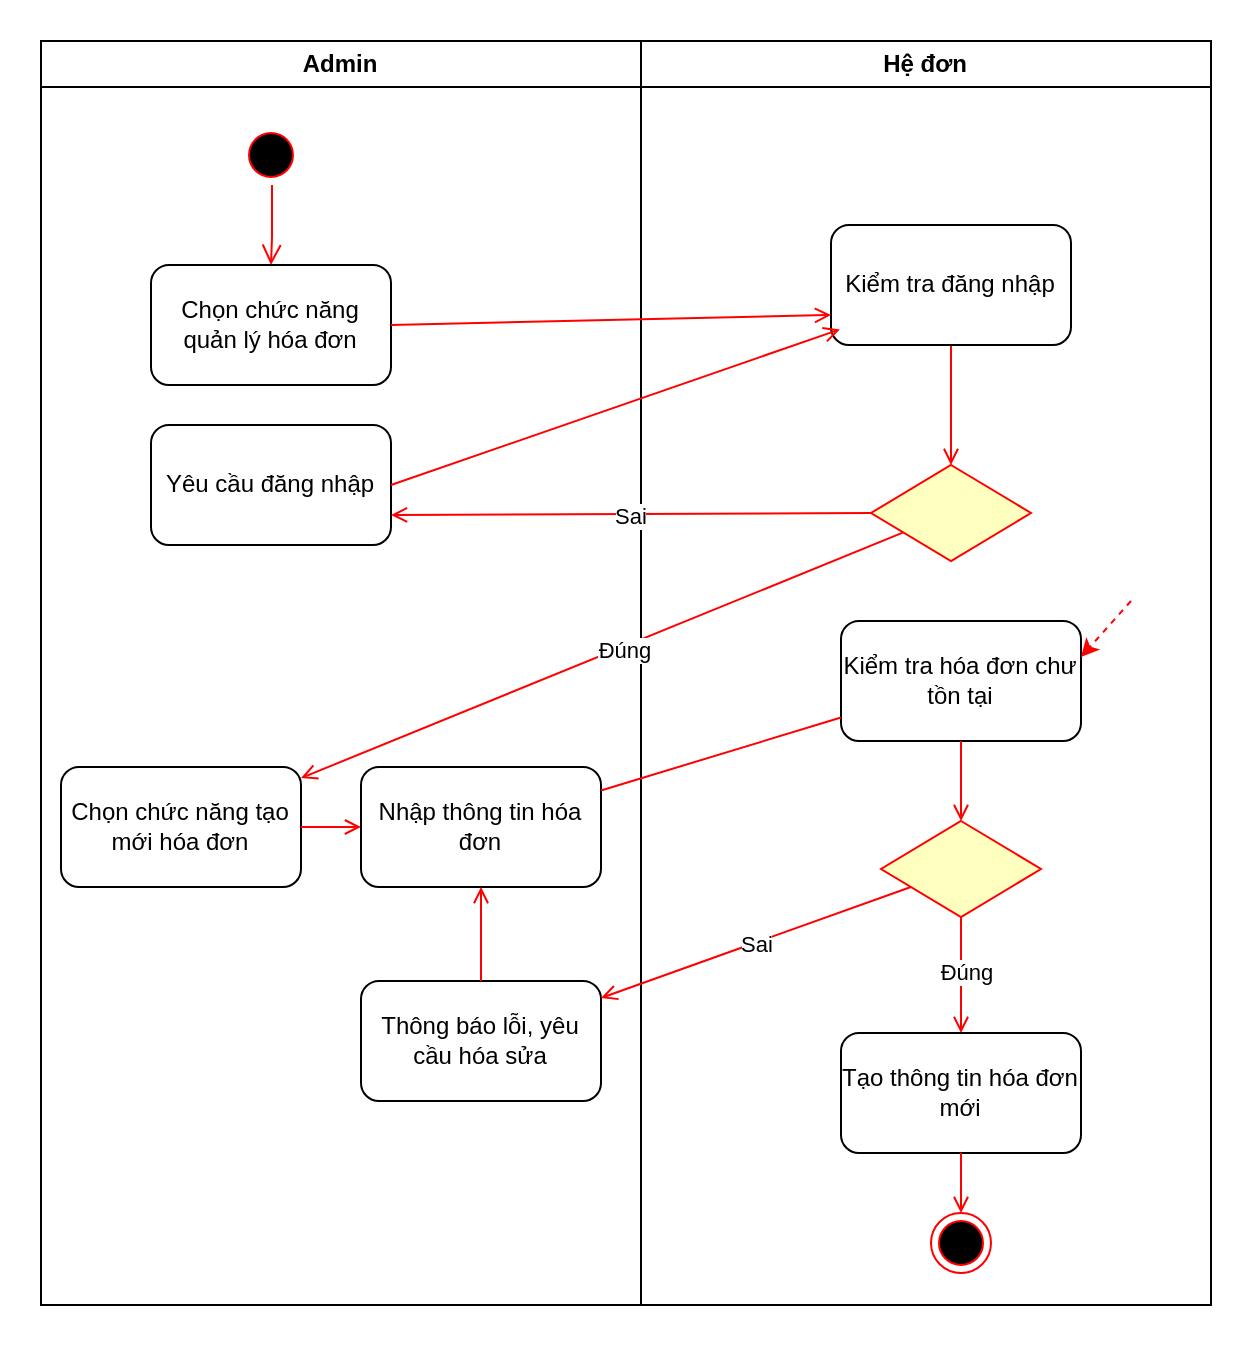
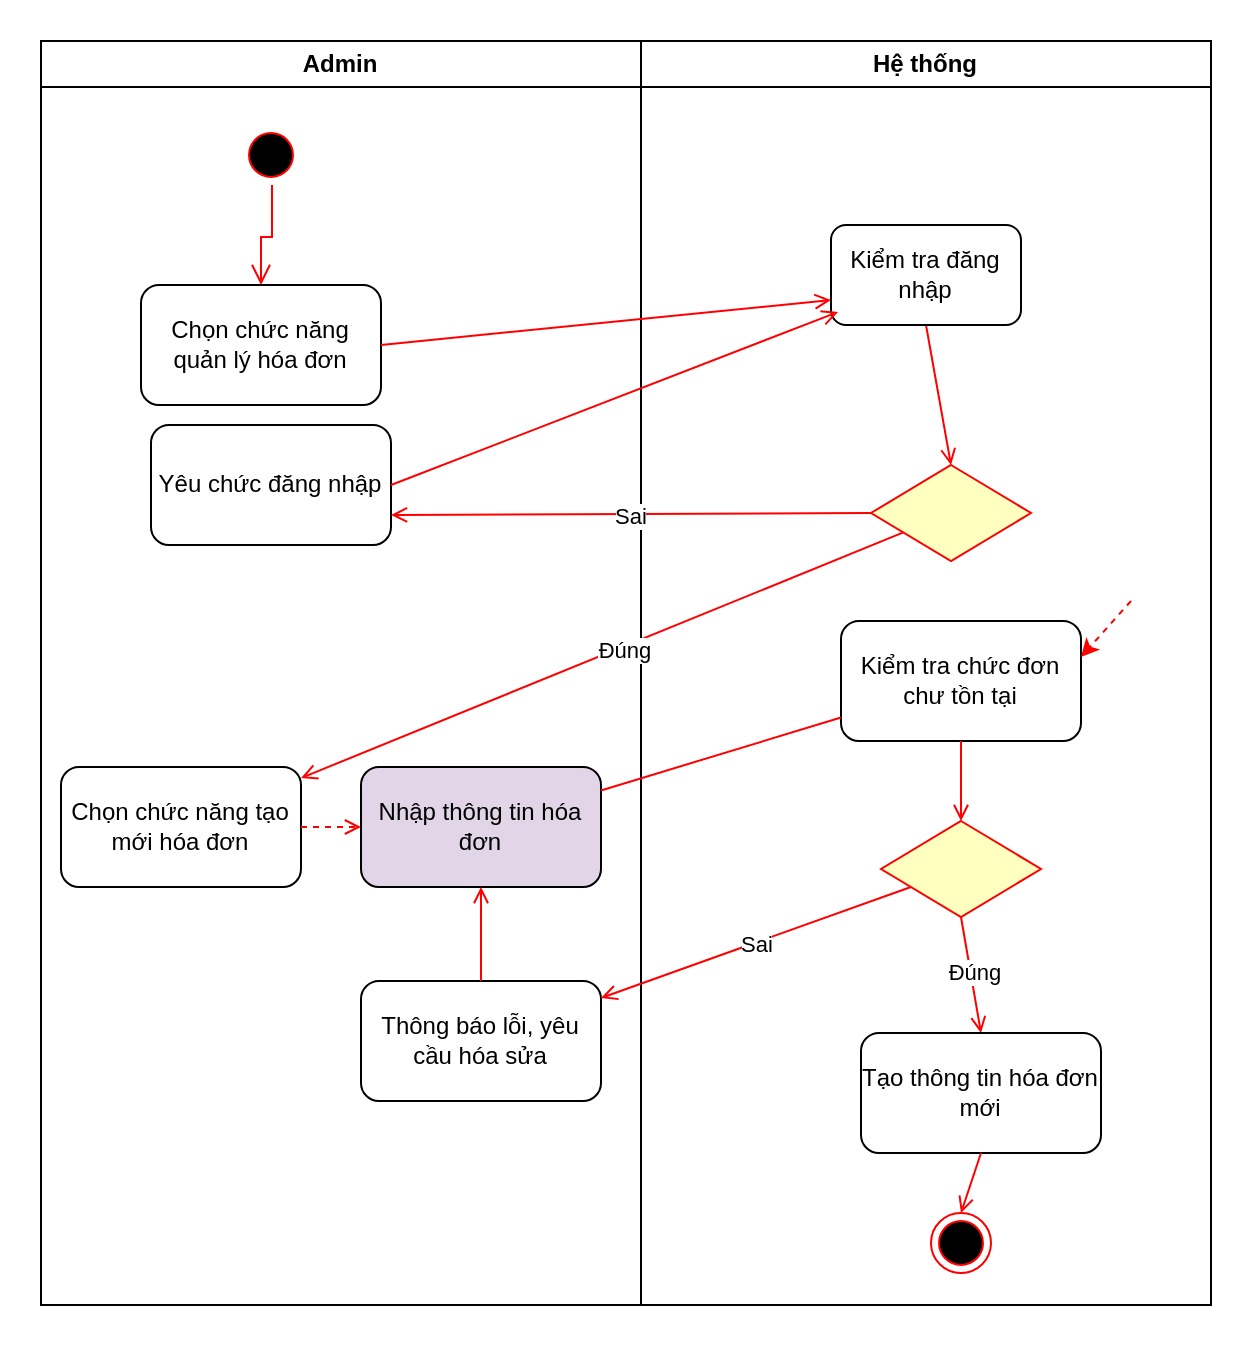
- <mxCell id="12" value="Hệ đơn" style="swimlane;whiteSpace=wrap;startSize=23;" parent="1" vertex="1"><mxGeometry x="320" y="20" width="285" height="632" as="geometry" /></mxCell>
+ <mxCell id="12" value="Hệ thống" style="swimlane;whiteSpace=wrap;startSize=23;" parent="1" vertex="1"><mxGeometry x="320" y="20" width="285" height="632" as="geometry" /></mxCell>
- <mxCell id="14" value="Kiểm tra đăng nhập" style="rounded=1;whiteSpace=wrap;html=1;" parent="12" vertex="1"><mxGeometry x="95" y="92" width="120" height="60" as="geometry" /></mxCell>
+ <mxCell id="14" value="Kiểm tra đăng nhập" style="rounded=1;whiteSpace=wrap;html=1;" parent="12" vertex="1"><mxGeometry x="95" y="92" width="95" height="50" as="geometry" /></mxCell>
- <mxCell id="5" value="Chọn chức năng quản lý hóa đơn" style="rounded=1;whiteSpace=wrap;html=1;" parent="2" vertex="1"><mxGeometry x="55" y="112" width="120" height="60" as="geometry" /></mxCell>
+ <mxCell id="5" value="Chọn chức năng quản lý hóa đơn" style="rounded=1;whiteSpace=wrap;html=1;" parent="2" vertex="1"><mxGeometry x="50" y="122" width="120" height="60" as="geometry" /></mxCell>
- <mxCell id="6" value="Yêu cầu đăng nhập" style="rounded=1;whiteSpace=wrap;html=1;" parent="2" vertex="1"><mxGeometry x="55" y="192" width="120" height="60" as="geometry" /></mxCell>
+ <mxCell id="6" value="Yêu chức đăng nhập" style="rounded=1;whiteSpace=wrap;html=1;" parent="2" vertex="1"><mxGeometry x="55" y="192" width="120" height="60" as="geometry" /></mxCell>
- <mxCell id="19" value="Kiểm tra hóa đơn chư tồn tại" style="rounded=1;whiteSpace=wrap;html=1;" parent="12" vertex="1"><mxGeometry x="100" y="290" width="120" height="60" as="geometry" /></mxCell>
+ <mxCell id="19" value="Kiểm tra chức đơn chư tồn tại" style="rounded=1;whiteSpace=wrap;html=1;" parent="12" vertex="1"><mxGeometry x="100" y="290" width="120" height="60" as="geometry" /></mxCell>
- <mxCell id="8" value="" style="endArrow=open;strokeColor=#FF0000;endFill=1;rounded=0;exitX=1;exitY=0.5;exitDx=0;exitDy=0;entryX=0;entryY=0.5;entryDx=0;entryDy=0;" parent="2" source="7" target="9" edge="1"><mxGeometry relative="1" as="geometry"><mxPoint x="205" y="400" as="sourcePoint" /><mxPoint x="180" y="393" as="targetPoint" /><Array as="points" /></mxGeometry></mxCell>
+ <mxCell id="8" value="" style="endArrow=open;strokeColor=#FF0000;endFill=1;rounded=0;exitX=1;exitY=0.5;exitDx=0;exitDy=0;entryX=0;entryY=0.5;entryDx=0;entryDy=0;dashed=1;" parent="2" source="7" target="9" edge="1"><mxGeometry relative="1" as="geometry"><mxPoint x="205" y="400" as="sourcePoint" /><mxPoint x="180" y="393" as="targetPoint" /><Array as="points" /></mxGeometry></mxCell>
- <mxCell id="9" value="Nhập thông tin hóa đơn" style="rounded=1;whiteSpace=wrap;html=1;" parent="2" vertex="1"><mxGeometry x="160" y="363" width="120" height="60" as="geometry" /></mxCell>
+ <mxCell id="9" value="Nhập thông tin hóa đơn" style="rounded=1;whiteSpace=wrap;html=1;fillColor=#e1d5e7;" parent="2" vertex="1"><mxGeometry x="160" y="363" width="120" height="60" as="geometry" /></mxCell>
- <mxCell id="21" value="Tạo thông tin hóa đơn&lt;div&gt;mới&lt;/div&gt;" style="rounded=1;whiteSpace=wrap;html=1;" parent="12" vertex="1"><mxGeometry x="100" y="496" width="120" height="60" as="geometry" /></mxCell>
+ <mxCell id="21" value="Tạo thông tin hóa đơn&lt;div&gt;mới&lt;/div&gt;" style="rounded=1;whiteSpace=wrap;html=1;" parent="12" vertex="1"><mxGeometry x="110" y="496" width="120" height="60" as="geometry" /></mxCell>
